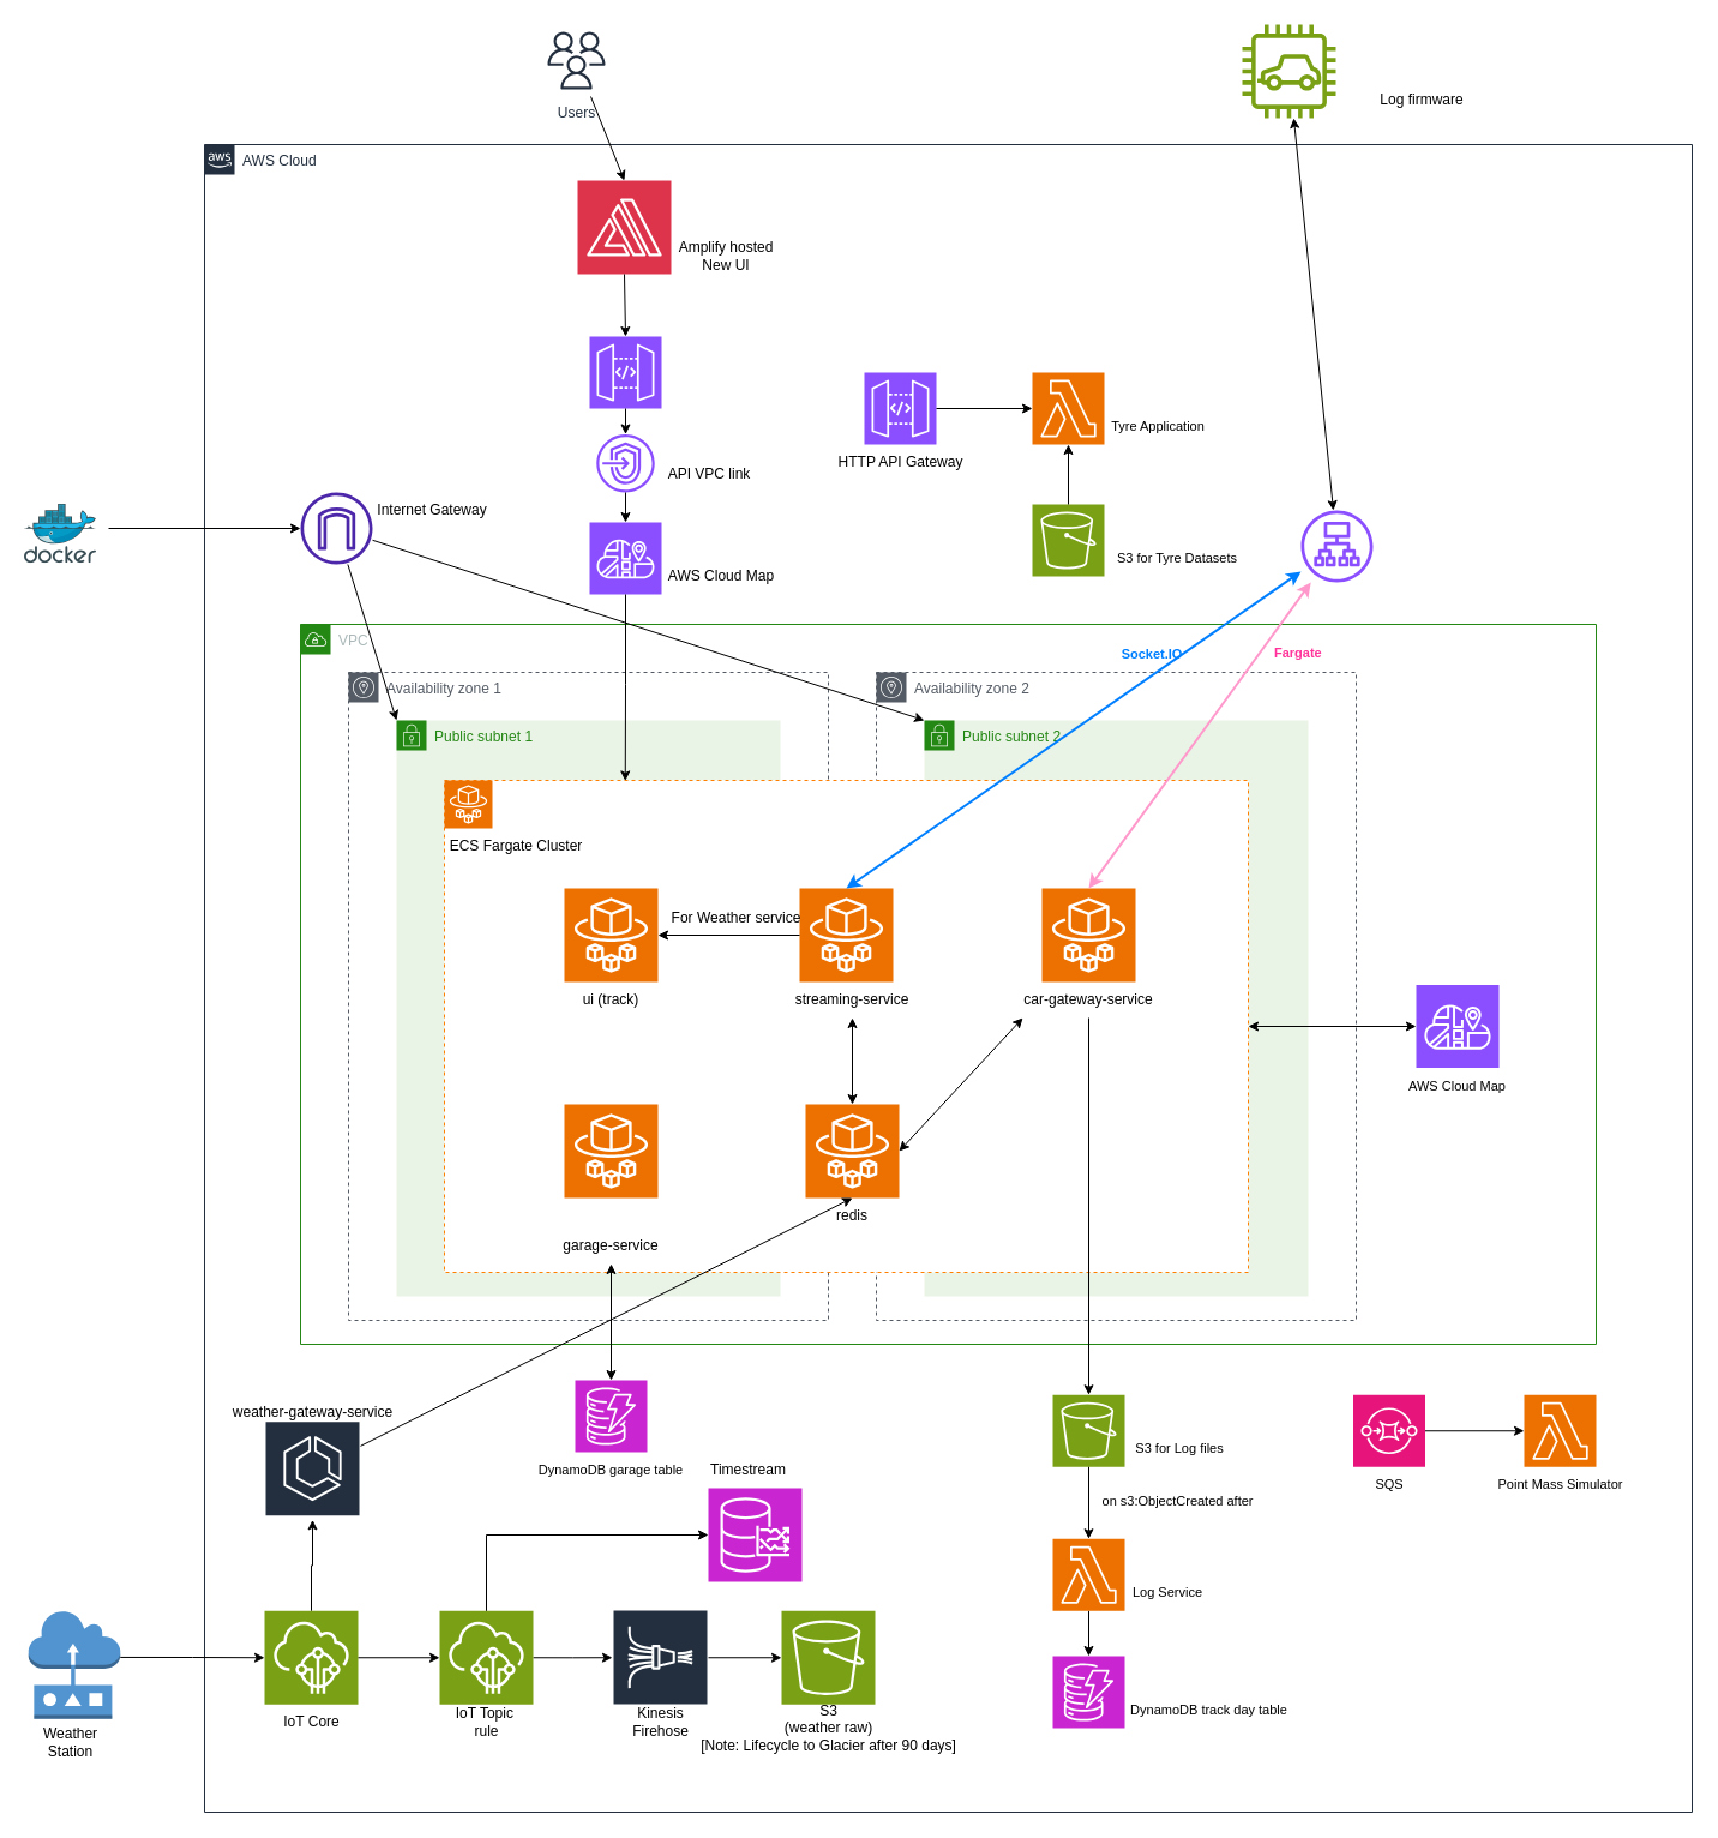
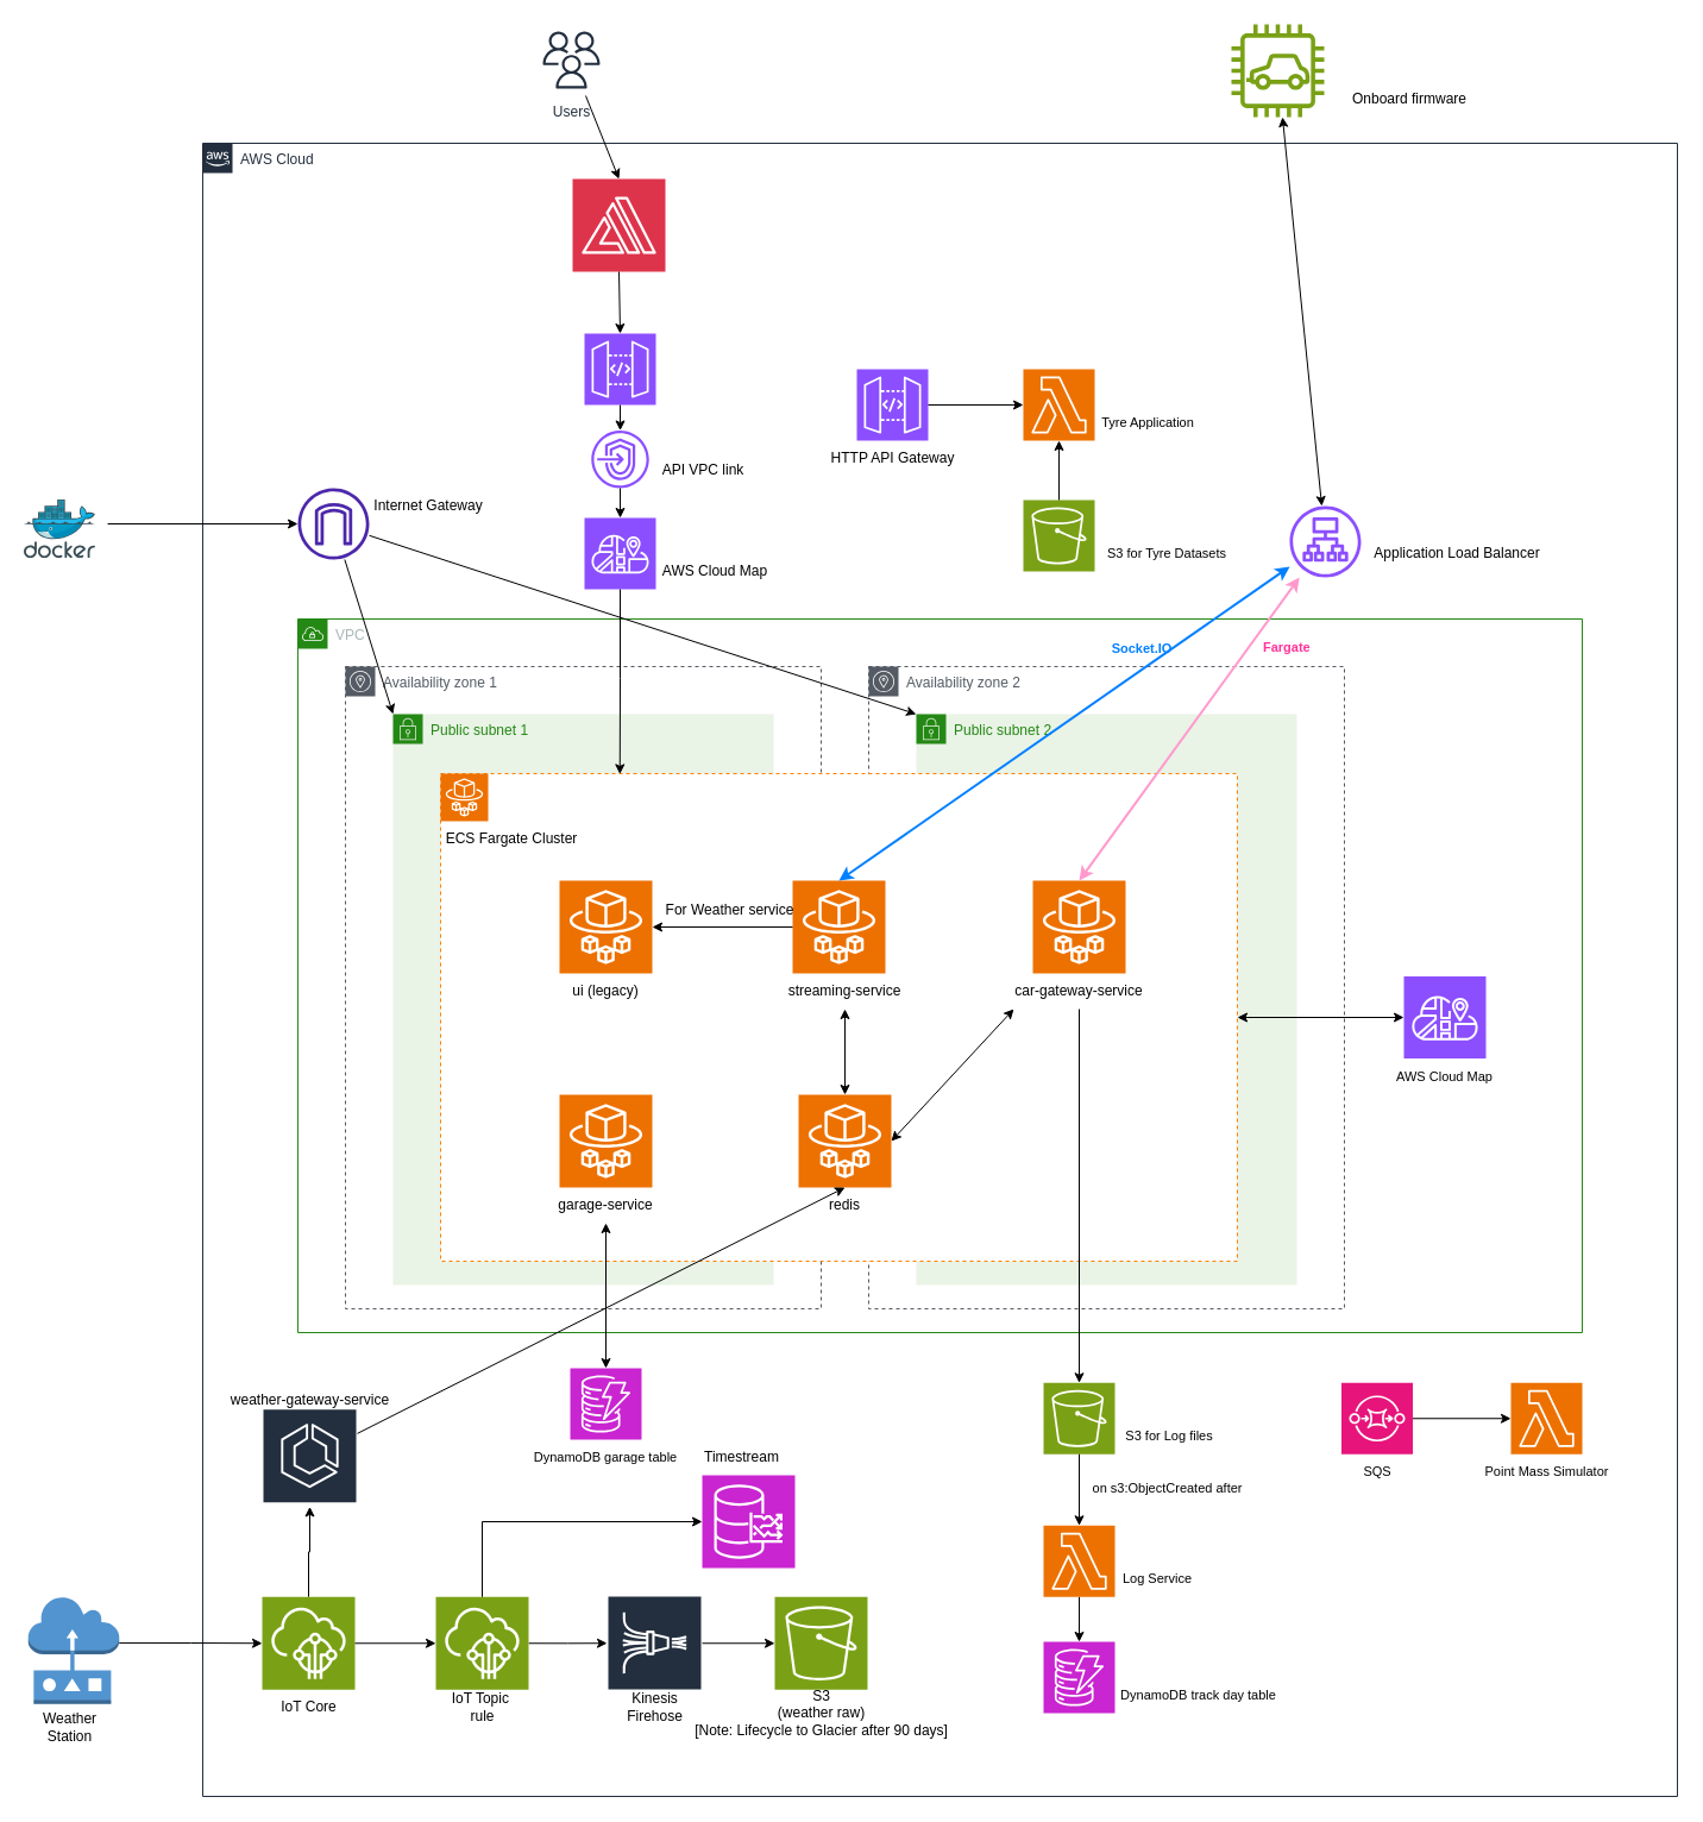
- <mxCell id="94" value="Log firmware" style="text;html=1;strokeColor=none;fillColor=none;align=center;verticalAlign=middle;whiteSpace=wrap;rounded=0;" vertex="1" parent="1"><mxGeometry x="1130" y="68" width="110" height="30" as="geometry" /></mxCell>
+ <mxCell id="94" value="Onboard firmware" style="text;html=1;strokeColor=none;fillColor=none;align=center;verticalAlign=middle;whiteSpace=wrap;rounded=0;" vertex="1" parent="1"><mxGeometry x="1130" y="68" width="110" height="30" as="geometry" /></mxCell>
- <mxCell id="72" value="Amplify hosted New UI" style="text;html=1;strokeColor=none;fillColor=none;align=center;verticalAlign=middle;whiteSpace=wrap;rounded=0;" vertex="1" parent="2"><mxGeometry x="389" y="78" width="92" height="30" as="geometry" /></mxCell>
+ <mxCell id="36" value="Application Load Balancer" style="text;html=1;strokeColor=none;fillColor=none;align=center;verticalAlign=middle;whiteSpace=wrap;rounded=0;" vertex="1" parent="2"><mxGeometry x="980" y="330" width="150" height="30" as="geometry" /></mxCell>
- <mxCell id="17" value="ui (track)" style="text;html=1;strokeColor=none;fillColor=none;align=center;verticalAlign=middle;whiteSpace=wrap;rounded=0;" vertex="1" parent="3"><mxGeometry x="229" y="298" width="60" height="30" as="geometry" /></mxCell>
+ <mxCell id="17" value="ui (legacy)" style="text;html=1;strokeColor=none;fillColor=none;align=center;verticalAlign=middle;whiteSpace=wrap;rounded=0;" vertex="1" parent="3"><mxGeometry x="229" y="298" width="60" height="30" as="geometry" /></mxCell>
- <mxCell id="21" value="garage-service" style="text;html=1;strokeColor=none;fillColor=none;align=center;verticalAlign=middle;whiteSpace=wrap;rounded=0;" vertex="1" parent="3"><mxGeometry x="214" y="503" width="90" height="30" as="geometry" /></mxCell>
+ <mxCell id="21" value="garage-service" style="text;html=1;strokeColor=none;fillColor=none;align=center;verticalAlign=middle;whiteSpace=wrap;rounded=0;" vertex="1" parent="3"><mxGeometry x="214" y="478" width="90" height="30" as="geometry" /></mxCell>
